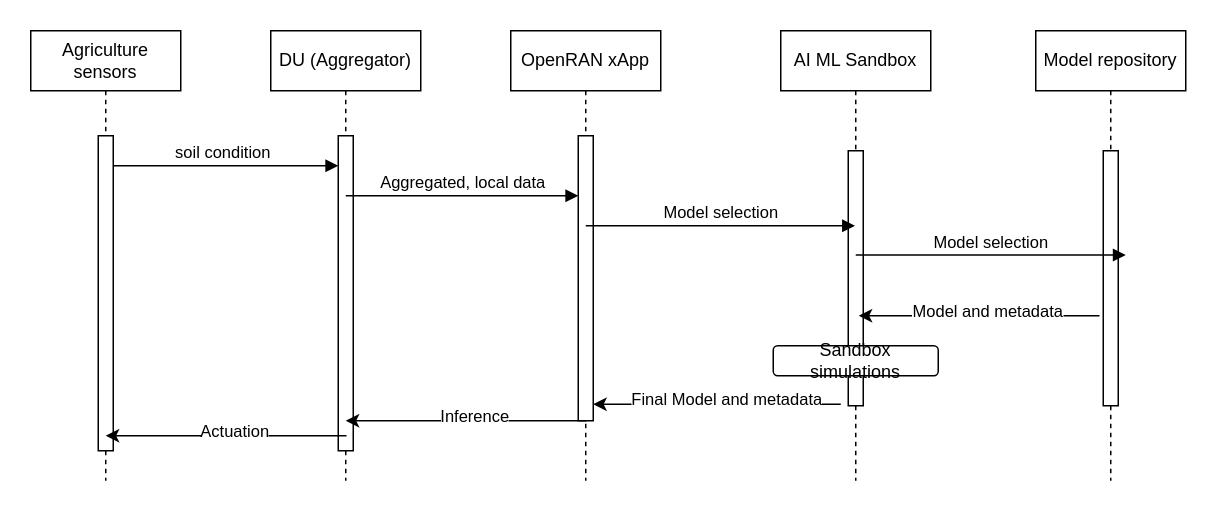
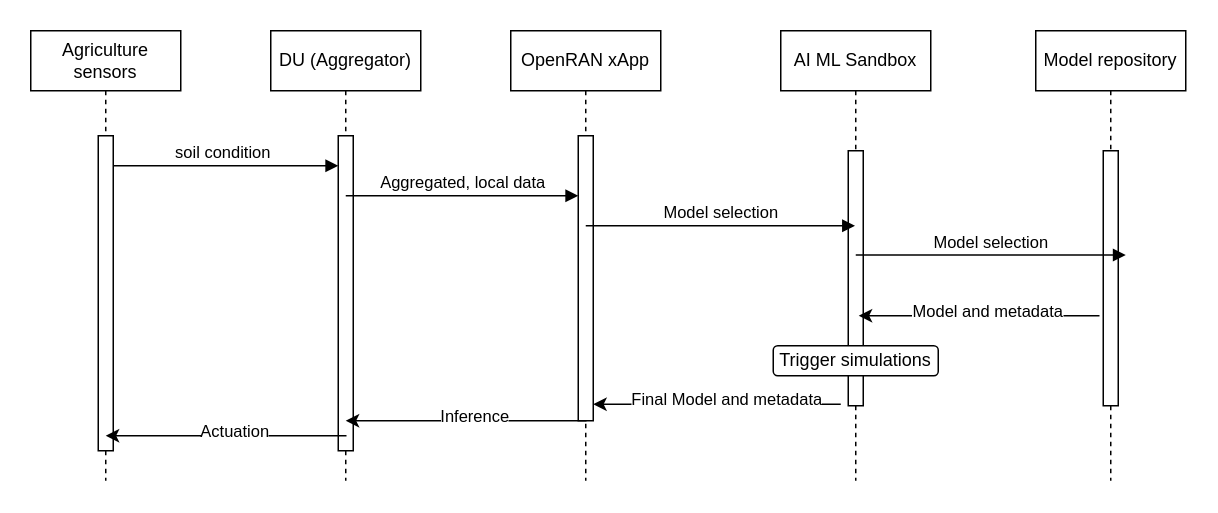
- <mxCell id="18" value="Sandbox simulations" style="rounded=1;whiteSpace=wrap;html=1;" vertex="1" parent="1"><mxGeometry x="515" y="230" width="110" height="20" as="geometry" /></mxCell>
+ <mxCell id="18" value="Trigger simulations" style="rounded=1;whiteSpace=wrap;html=1;" vertex="1" parent="1"><mxGeometry x="515" y="230" width="110" height="20" as="geometry" /></mxCell>
